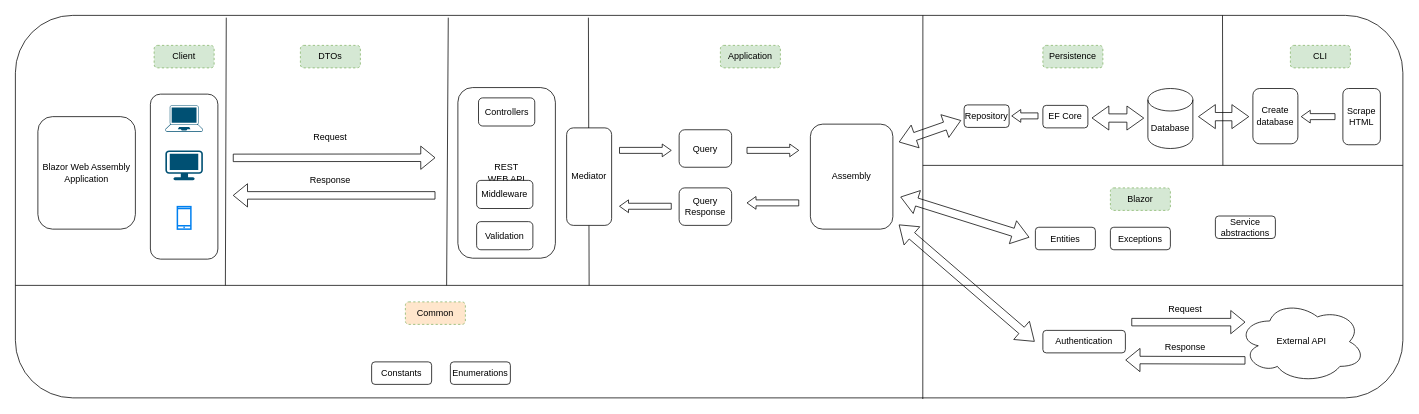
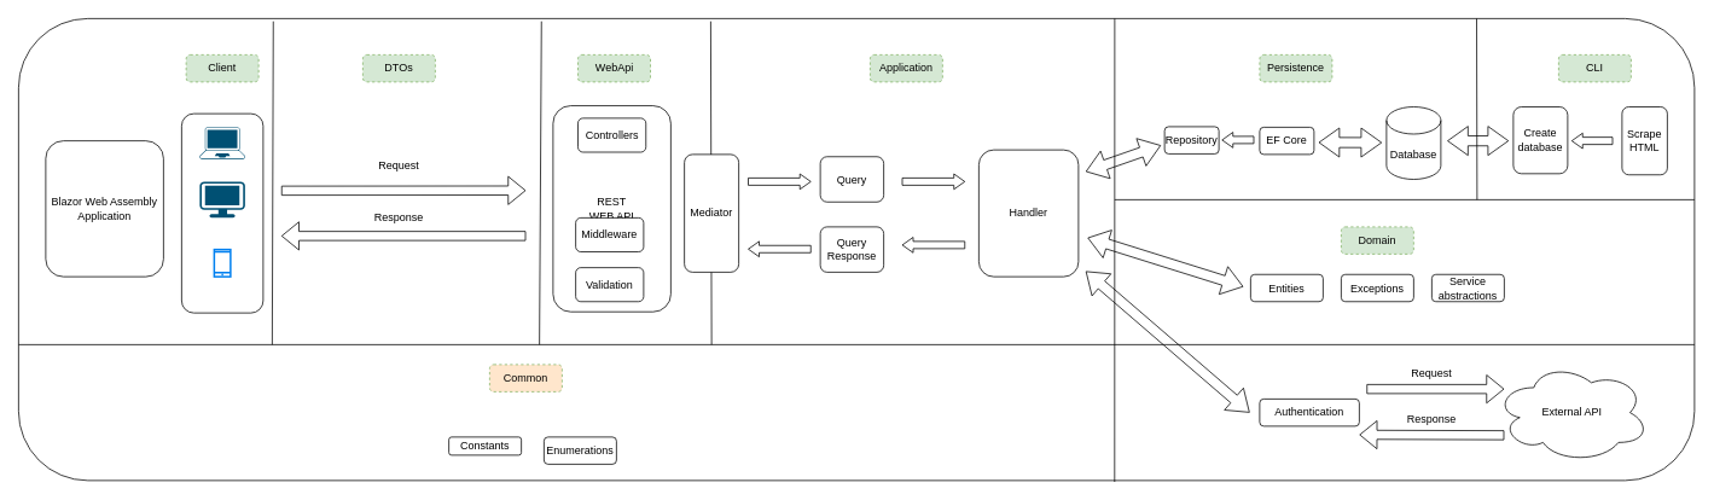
+ <mxCell id="4" value="WebApi" style="rounded=1;whiteSpace=wrap;html=1;dashed=1;fillColor=#d5e8d4;strokeColor=#82b366;" parent="1" vertex="1"><mxGeometry x="637.5" y="60" width="80" height="30" as="geometry" /></mxCell>
- <mxCell id="23" value="Assembly" style="rounded=1;whiteSpace=wrap;html=1;" parent="1" vertex="1"><mxGeometry x="1080" y="165" width="110" height="140" as="geometry" /></mxCell>
+ <mxCell id="23" value="Handler" style="rounded=1;whiteSpace=wrap;html=1;" parent="1" vertex="1"><mxGeometry x="1080" y="165" width="110" height="140" as="geometry" /></mxCell>
- <mxCell id="31" value="Blazor" style="rounded=1;whiteSpace=wrap;html=1;dashed=1;fillColor=#d5e8d4;strokeColor=#82b366;" parent="1" vertex="1"><mxGeometry x="1480" y="250" width="80" height="30" as="geometry" /></mxCell>
+ <mxCell id="31" value="Domain" style="rounded=1;whiteSpace=wrap;html=1;dashed=1;fillColor=#d5e8d4;strokeColor=#82b366;" parent="1" vertex="1"><mxGeometry x="1480" y="250" width="80" height="30" as="geometry" /></mxCell>
- <mxCell id="33" value="Service abstractions" style="rounded=1;whiteSpace=wrap;html=1;" parent="1" vertex="1"><mxGeometry x="1620" y="287.5" width="80" height="30" as="geometry" /></mxCell>
+ <mxCell id="33" value="Service abstractions" style="rounded=1;whiteSpace=wrap;html=1;" parent="1" vertex="1"><mxGeometry x="1580" y="302.5" width="80" height="30" as="geometry" /></mxCell>
- <mxCell id="36" value="Constants" style="rounded=1;whiteSpace=wrap;html=1;" parent="1" vertex="1"><mxGeometry x="495" y="482" width="80" height="30" as="geometry" /></mxCell>
+ <mxCell id="36" value="Constants" style="rounded=1;whiteSpace=wrap;html=1;" parent="1" vertex="1"><mxGeometry x="495" y="482" width="80" height="20" as="geometry" /></mxCell>
